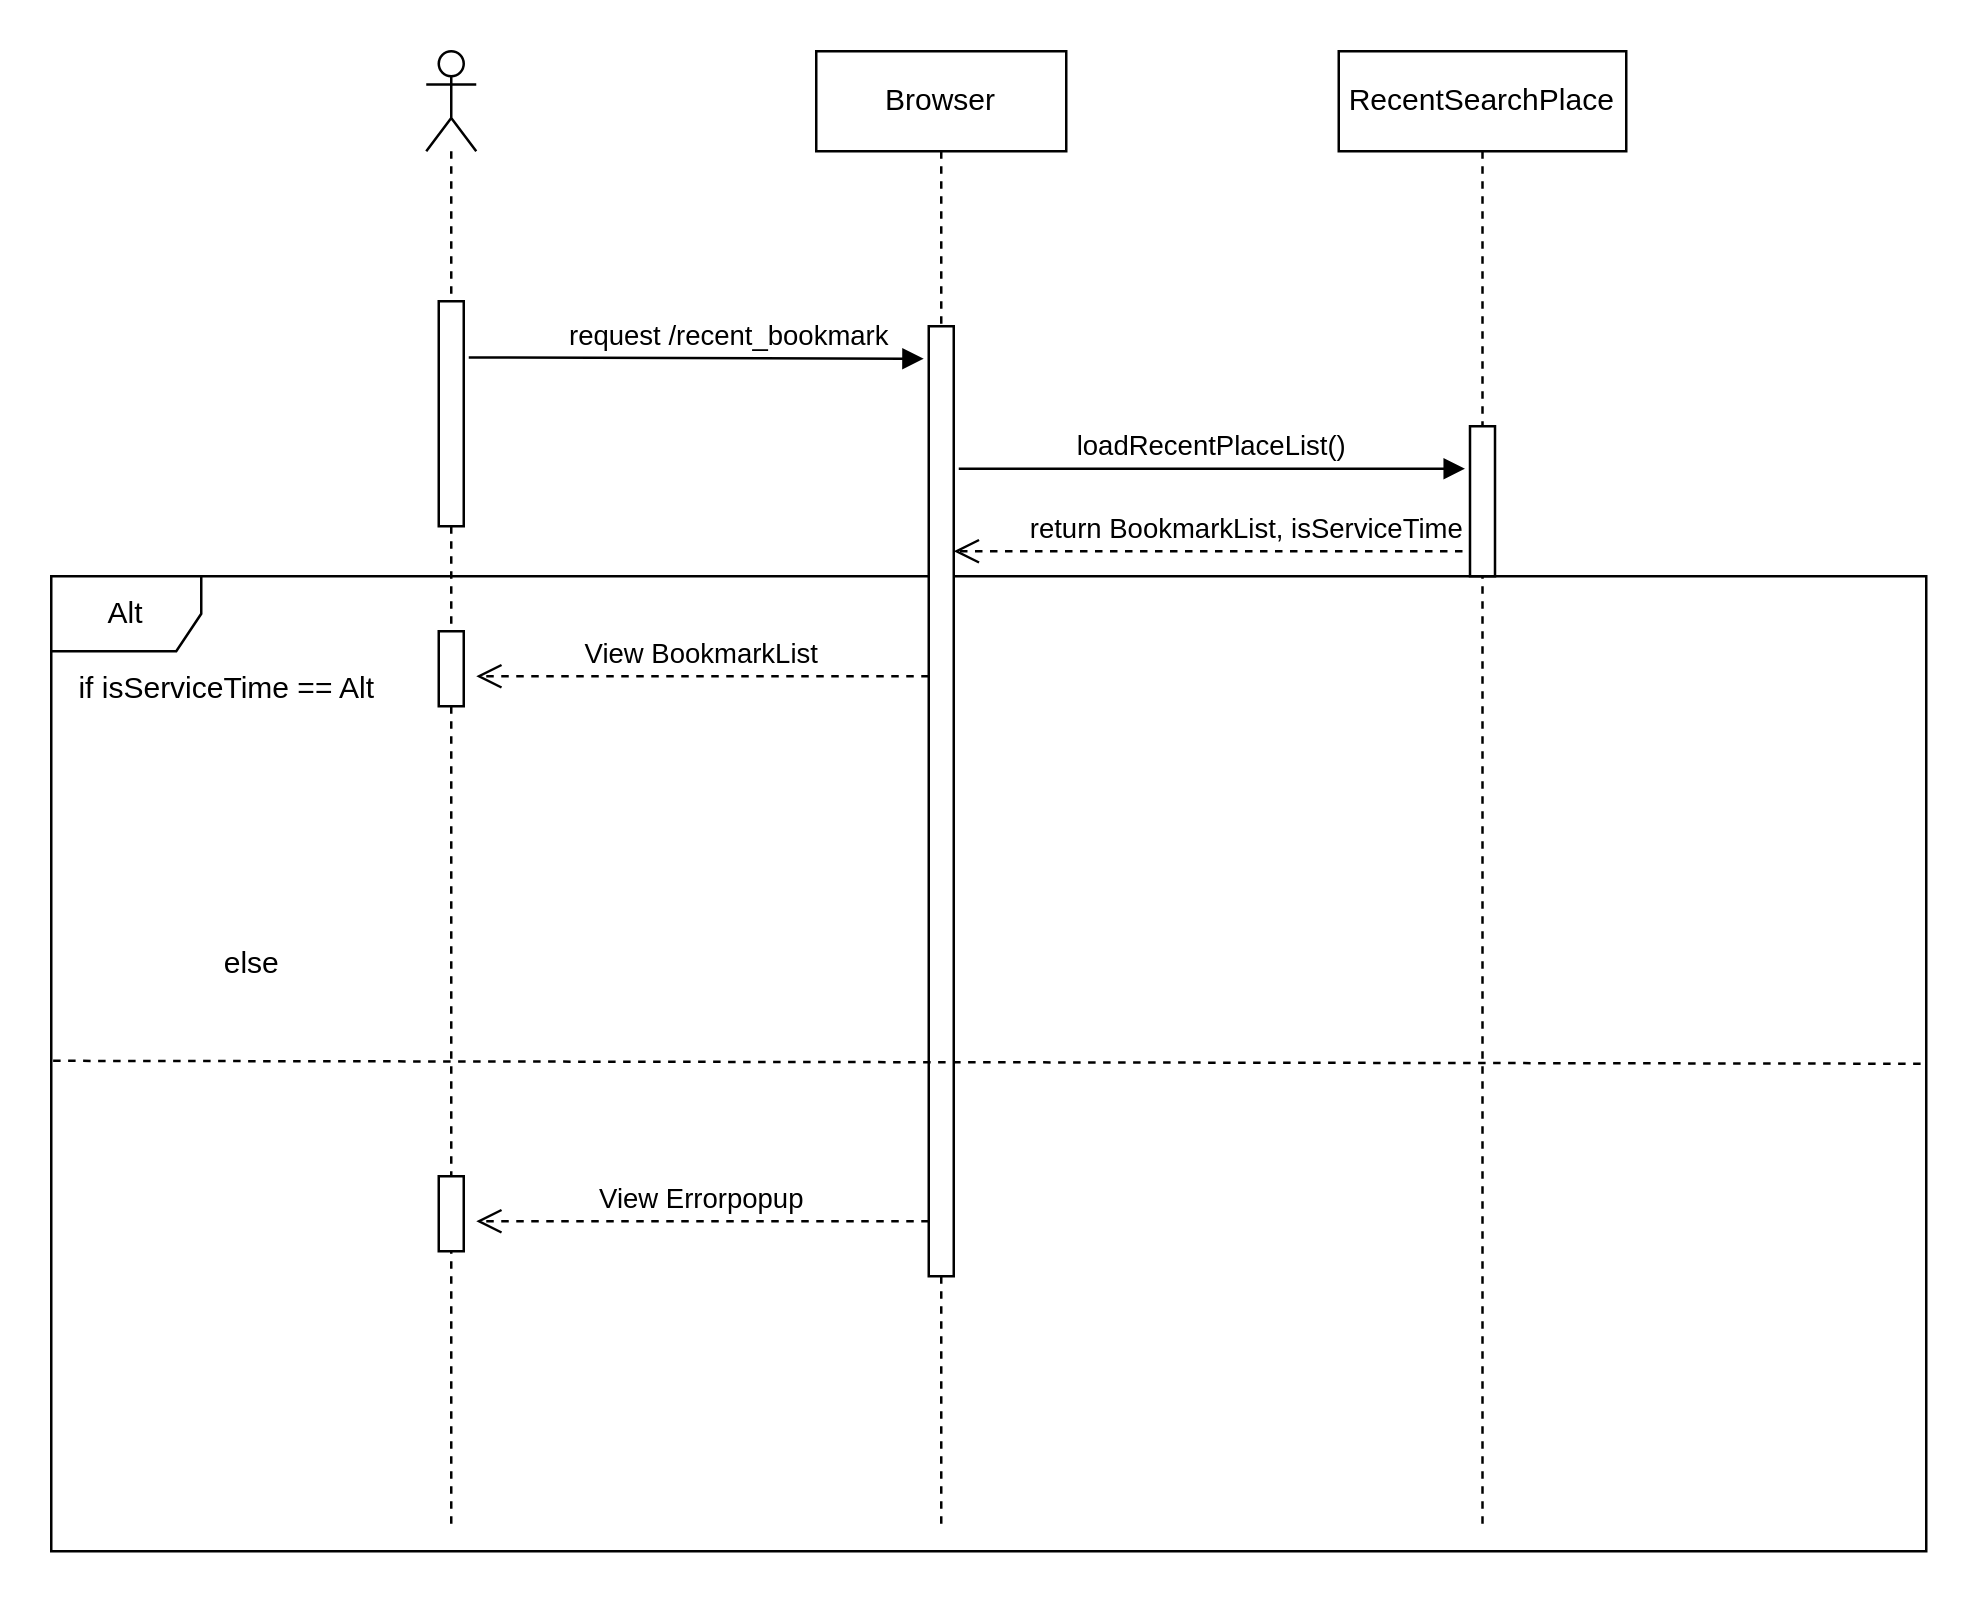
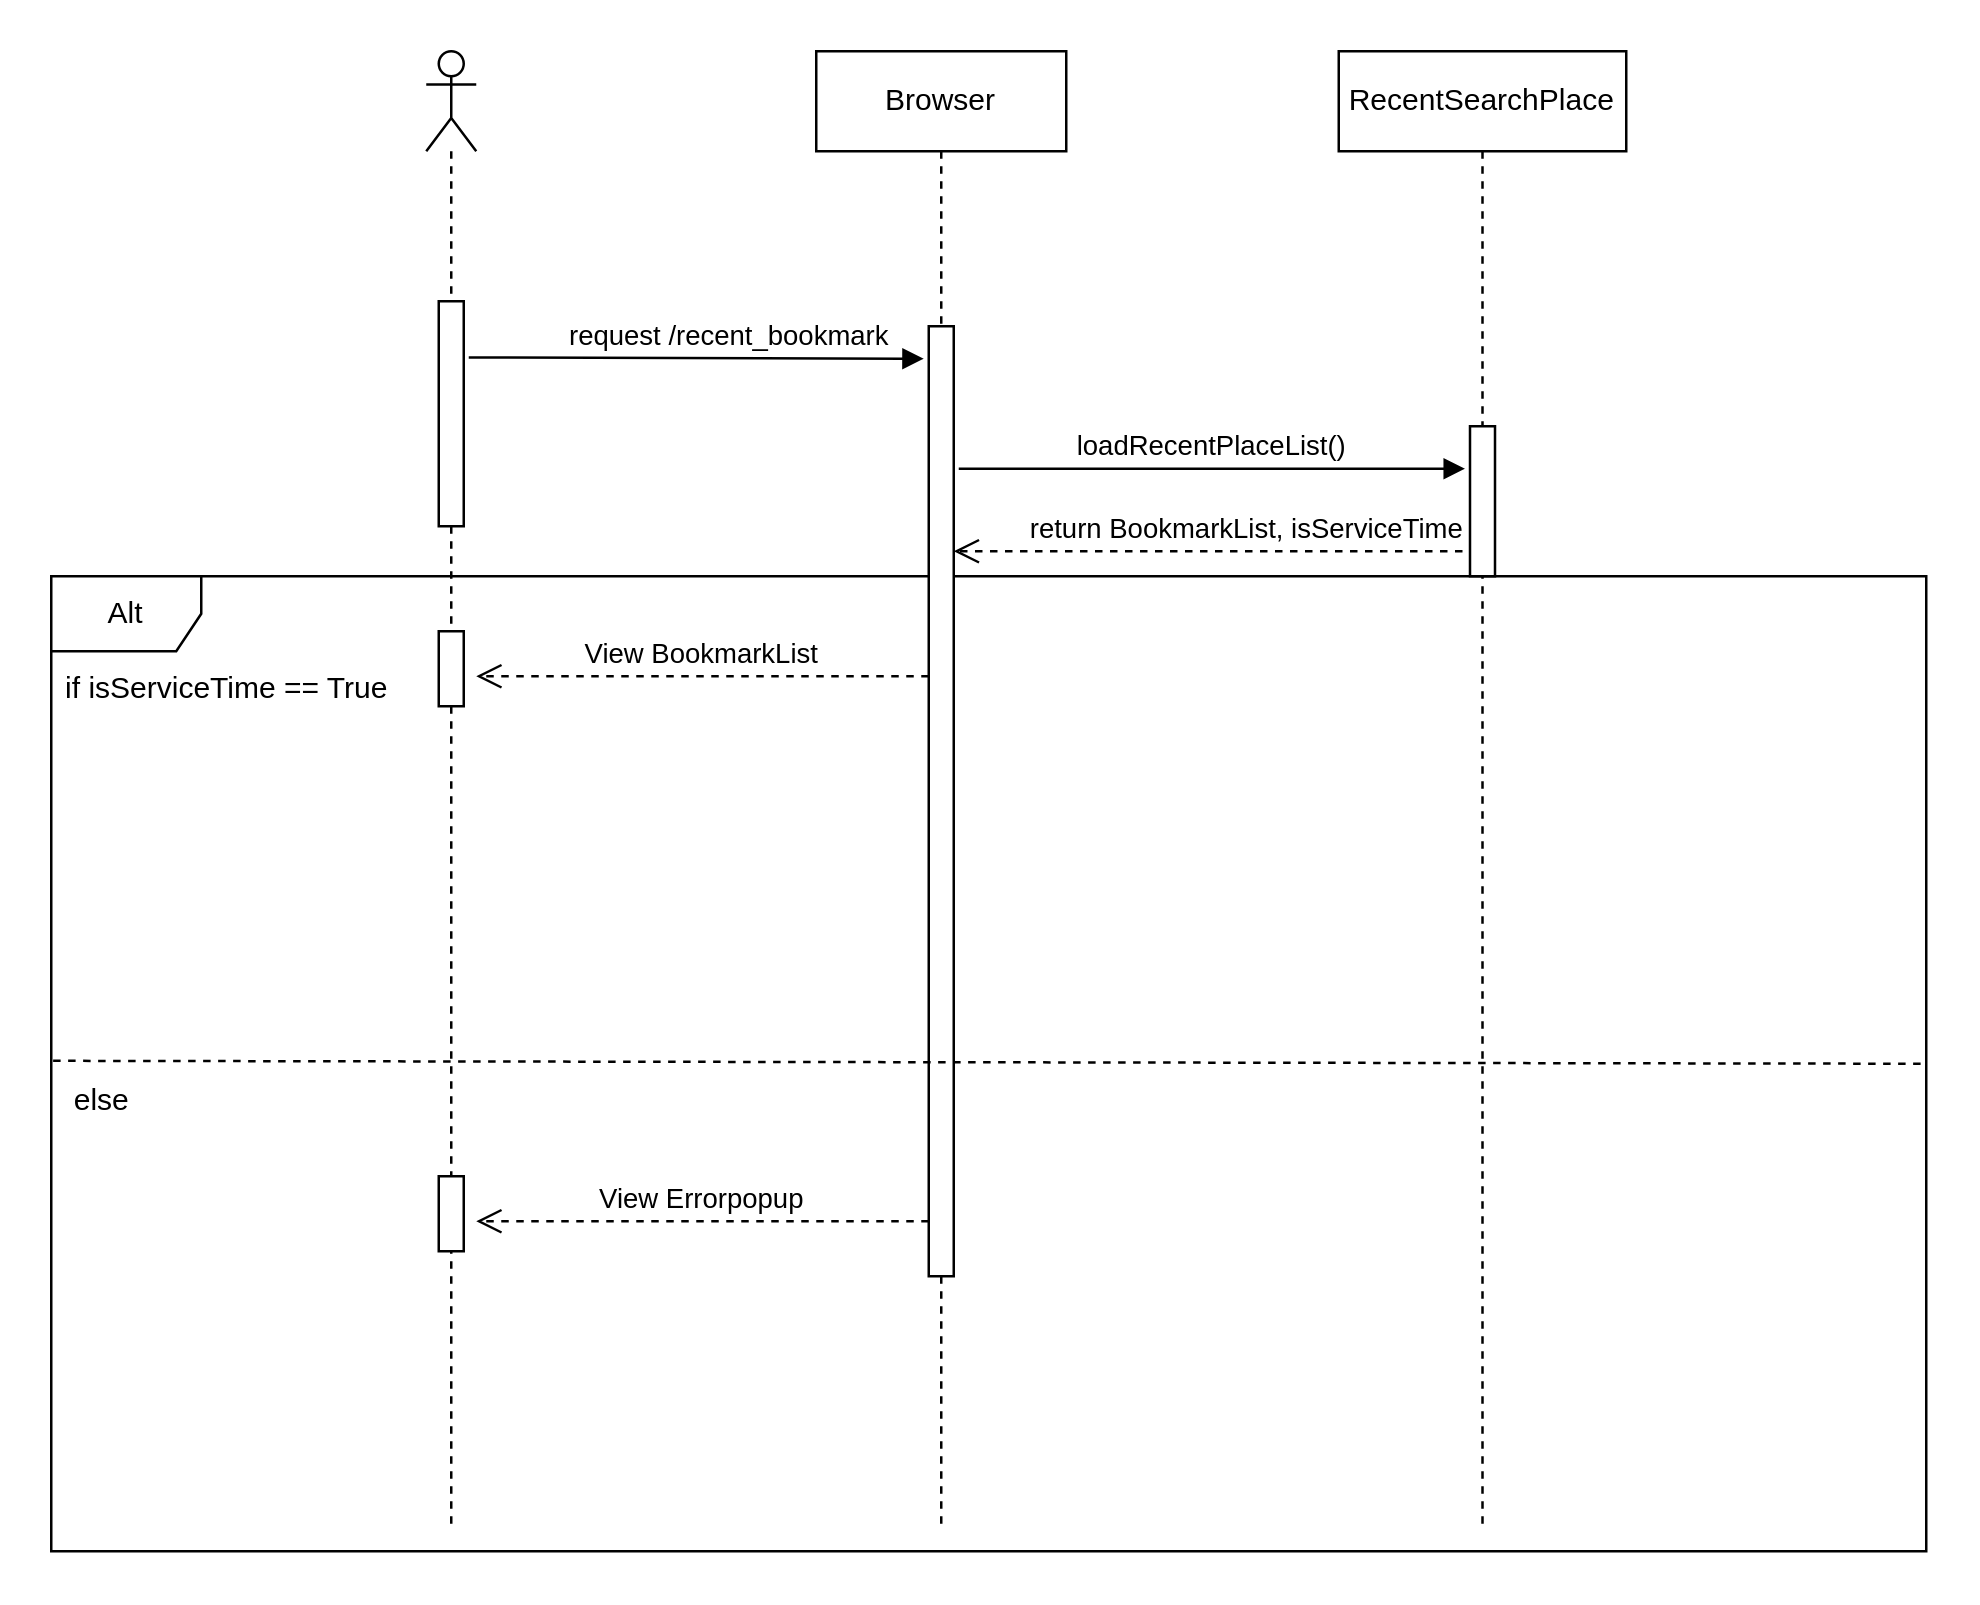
- <mxCell id="16" value="if isServiceTime == Alt" style="text;html=1;align=center;verticalAlign=middle;resizable=0;points=[];;autosize=1;" vertex="1" parent="1"><mxGeometry x="20" y="265" width="140" height="20" as="geometry" /></mxCell>
+ <mxCell id="16" value="if isServiceTime == True" style="text;html=1;align=center;verticalAlign=middle;resizable=0;points=[];;autosize=1;" vertex="1" parent="1"><mxGeometry x="20" y="265" width="140" height="20" as="geometry" /></mxCell>
- <mxCell id="17" value="else" style="text;html=1;align=center;verticalAlign=middle;resizable=0;points=[];;autosize=1;" vertex="1" parent="1"><mxGeometry x="80" y="375" width="40" height="20" as="geometry" /></mxCell>
+ <mxCell id="17" value="else" style="text;html=1;align=center;verticalAlign=middle;resizable=0;points=[];;autosize=1;" vertex="1" parent="1"><mxGeometry x="20" y="430" width="40" height="20" as="geometry" /></mxCell>
